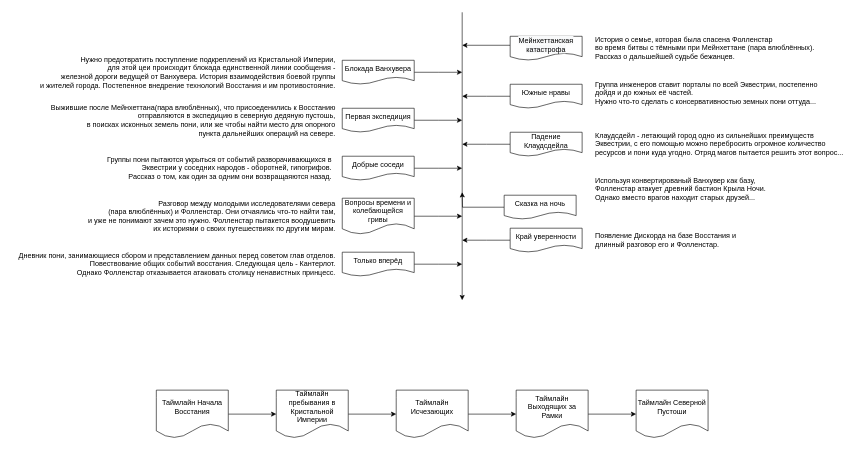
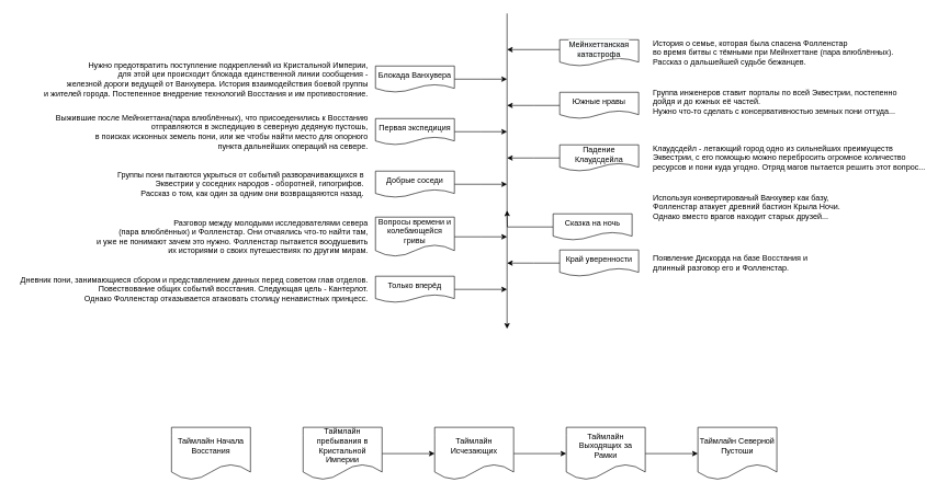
- <mxCell id="33" value="" style="edgeStyle=orthogonalEdgeStyle;rounded=0;orthogonalLoop=1;jettySize=auto;html=1;" parent="1" source="34" target="36" edge="1"><mxGeometry relative="1" as="geometry" /></mxCell>
